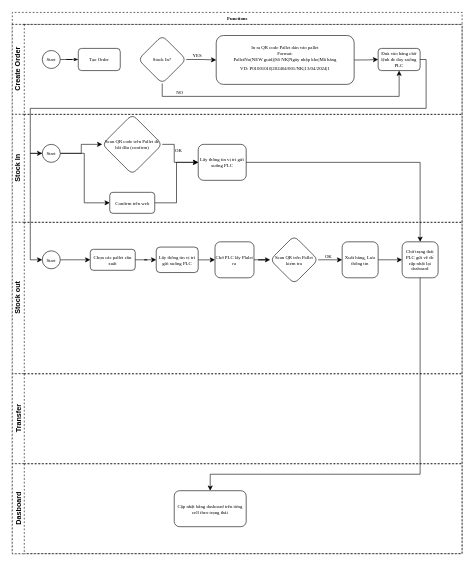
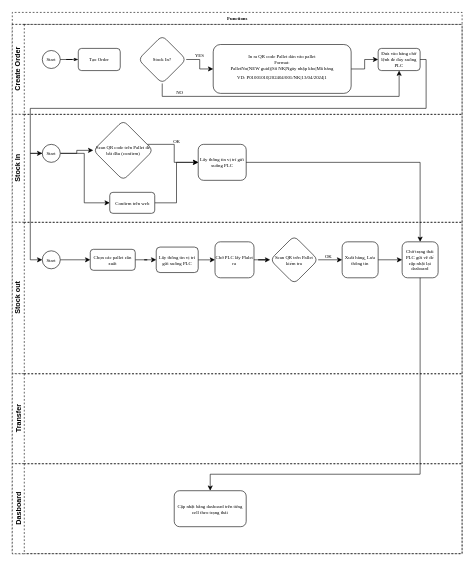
- <mxCell id="8" value="In ra QR code Pallet dán vào pallet&lt;br&gt;Format:&lt;br&gt;PalletNo(NEW guid)|Số NK|Ngày nhập kho|Mã hàng&lt;br&gt;&lt;table style=&quot;border-collapse:&lt;br/&gt; collapse;width:171pt&quot; width=&quot;228&quot; cellspacing=&quot;0&quot; cellpadding=&quot;0&quot; border=&quot;0&quot;&gt;&lt;tbody&gt;&lt;tr style=&quot;height:15.0pt&quot; height=&quot;20&quot;&gt;  &lt;td style=&quot;height:15.0pt;width:171pt&quot; width=&quot;228&quot; class=&quot;xl63&quot; height=&quot;20&quot;&gt;VD: P01001010|202404/001/NK|13/04/2024|1&lt;/td&gt;&lt;/tr&gt;&lt;/tbody&gt;&lt;/table&gt;" style="rounded=1;whiteSpace=wrap;html=1;shadow=0;labelBackgroundColor=none;strokeWidth=1;fontFamily=Verdana;fontSize=8;align=center;" vertex="1" parent="3"><mxGeometry x="340" y="18.5" width="230" height="81.5" as="geometry" /></mxCell>
+ <mxCell id="8" value="In ra QR code Pallet dán vào pallet&lt;br&gt;Format:&lt;br&gt;PalletNo(NEW guid)|Số NK|Ngày nhập kho|Mã hàng&lt;br&gt;&lt;table style=&quot;border-collapse:&lt;br/&gt; collapse;width:171pt&quot; width=&quot;228&quot; cellspacing=&quot;0&quot; cellpadding=&quot;0&quot; border=&quot;0&quot;&gt;&lt;tbody&gt;&lt;tr style=&quot;height:15.0pt&quot; height=&quot;20&quot;&gt;  &lt;td style=&quot;height:15.0pt;width:171pt&quot; width=&quot;228&quot; class=&quot;xl63&quot; height=&quot;20&quot;&gt;VD: P01001010|202404/001/NK|13/04/2024|1&lt;/td&gt;&lt;/tr&gt;&lt;/tbody&gt;&lt;/table&gt;" style="rounded=1;whiteSpace=wrap;html=1;shadow=0;labelBackgroundColor=none;strokeWidth=1;fontFamily=Verdana;fontSize=8;align=center;" vertex="1" parent="3"><mxGeometry x="335" y="33.5" width="230" height="81.5" as="geometry" /></mxCell>
- <mxCell id="21" value="Scan QR code trên Pallet để bắt đầu (confirm)" style="rhombus;whiteSpace=wrap;html=1;fontSize=8;fontFamily=Verdana;rounded=1;shadow=0;labelBackgroundColor=none;strokeWidth=1;" vertex="1" parent="15"><mxGeometry x="150" width="100" height="100" as="geometry" /></mxCell>
+ <mxCell id="21" value="Scan QR code trên Pallet để bắt đầu (confirm)" style="rhombus;whiteSpace=wrap;html=1;fontSize=8;fontFamily=Verdana;rounded=1;shadow=0;labelBackgroundColor=none;strokeWidth=1;" vertex="1" parent="15"><mxGeometry x="135" y="10" width="100" height="100" as="geometry" /></mxCell>
